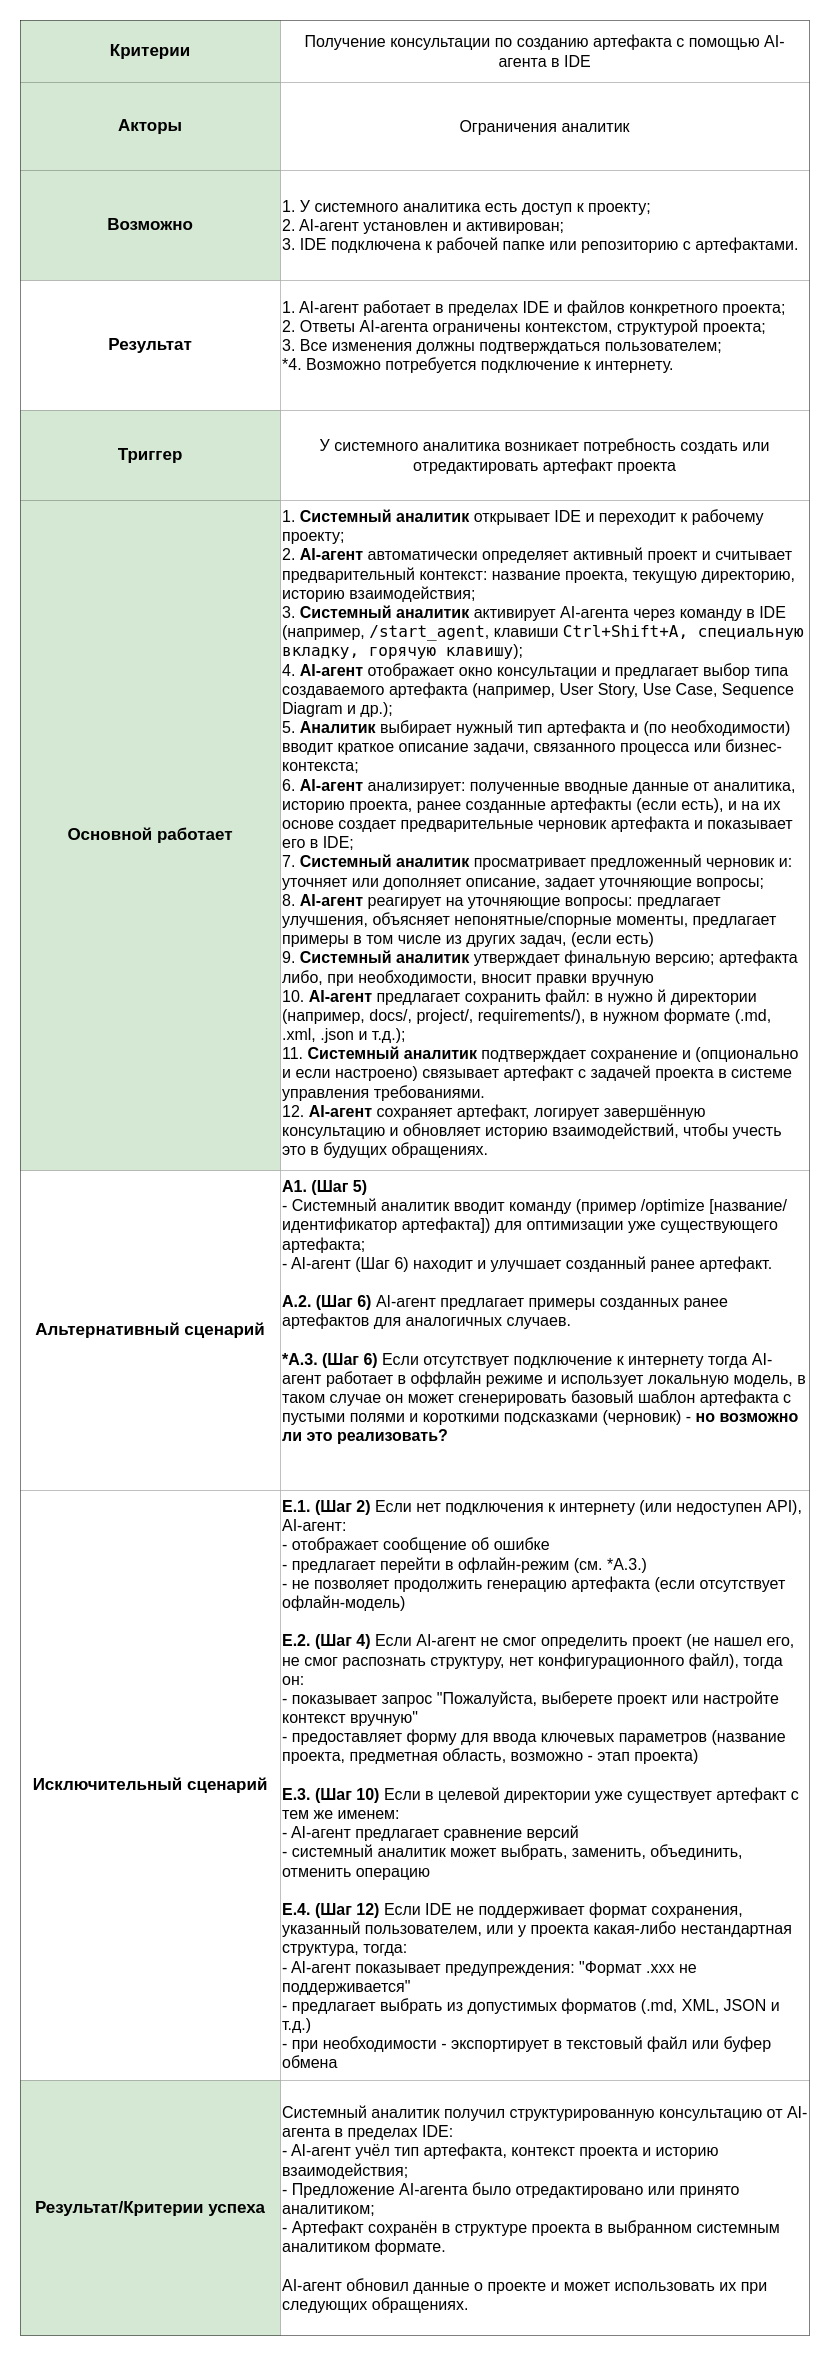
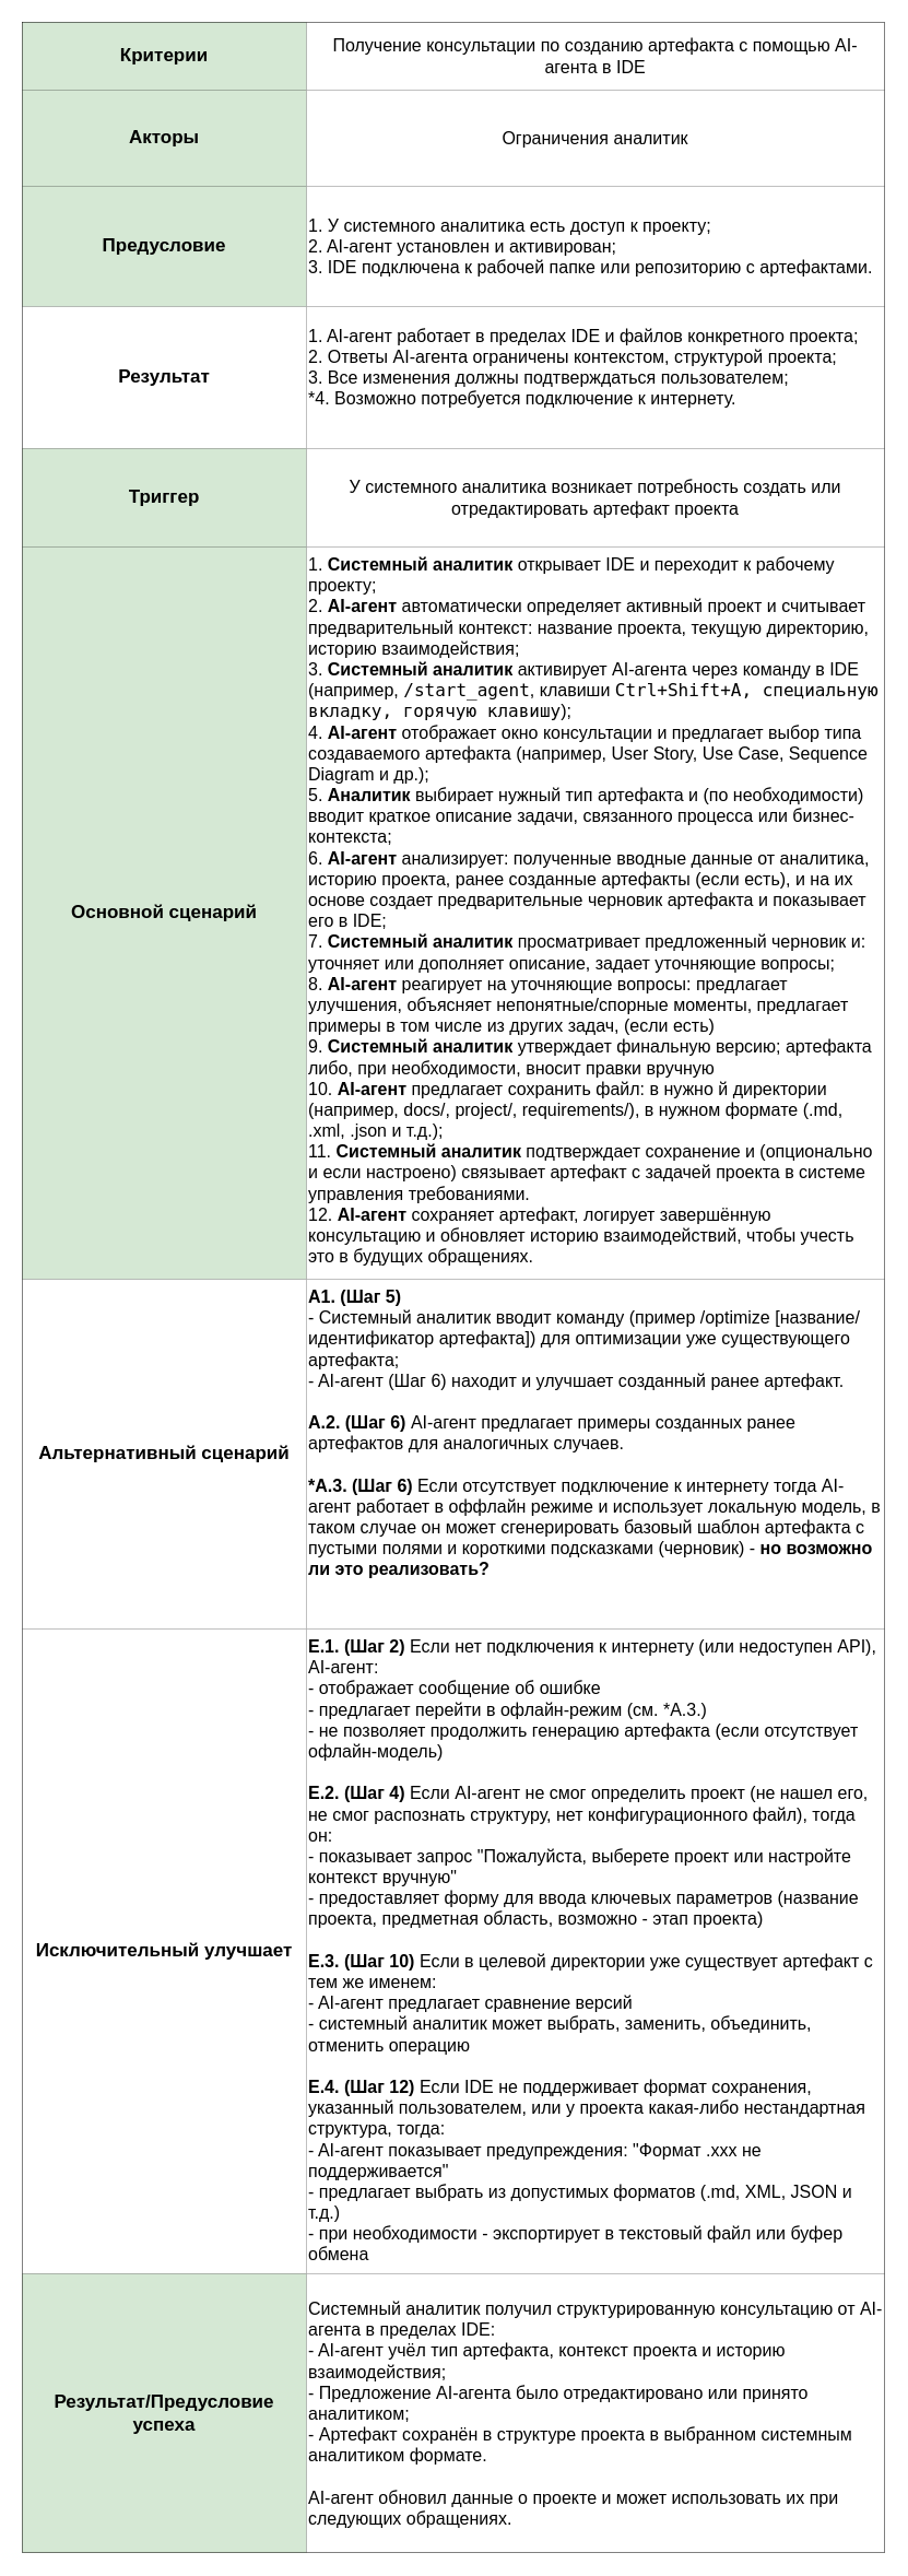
- <mxCell id="10" value="Возможно" style="shape=partialRectangle;html=1;whiteSpace=wrap;connectable=0;strokeColor=#82b366;overflow=hidden;fillColor=#d5e8d4;top=0;left=0;bottom=0;right=0;pointerEvents=1;fontSize=17;fontStyle=1" parent="9" vertex="1"><mxGeometry width="260" height="110" as="geometry"><mxRectangle width="260" height="110" as="alternateBounds" /></mxGeometry></mxCell>
+ <mxCell id="10" value="Предусловие" style="shape=partialRectangle;html=1;whiteSpace=wrap;connectable=0;strokeColor=#82b366;overflow=hidden;fillColor=#d5e8d4;top=0;left=0;bottom=0;right=0;pointerEvents=1;fontSize=17;fontStyle=1" parent="9" vertex="1"><mxGeometry width="260" height="110" as="geometry"><mxRectangle width="260" height="110" as="alternateBounds" /></mxGeometry></mxCell>
- <mxCell id="19" value="Основной работает" style="shape=partialRectangle;html=1;whiteSpace=wrap;connectable=0;strokeColor=#82b366;overflow=hidden;fillColor=#d5e8d4;top=0;left=0;bottom=0;right=0;pointerEvents=1;fontSize=17;fontStyle=1" parent="18" vertex="1"><mxGeometry width="260" height="670" as="geometry"><mxRectangle width="260" height="670" as="alternateBounds" /></mxGeometry></mxCell>
+ <mxCell id="19" value="Основной сценарий" style="shape=partialRectangle;html=1;whiteSpace=wrap;connectable=0;strokeColor=#82b366;overflow=hidden;fillColor=#d5e8d4;top=0;left=0;bottom=0;right=0;pointerEvents=1;fontSize=17;fontStyle=1" parent="18" vertex="1"><mxGeometry width="260" height="670" as="geometry"><mxRectangle width="260" height="670" as="alternateBounds" /></mxGeometry></mxCell>
- <mxCell id="25" value="Исключительный сценарий" style="shape=partialRectangle;html=1;whiteSpace=wrap;connectable=0;overflow=hidden;top=0;left=0;bottom=0;right=0;pointerEvents=1;fontSize=17;fontStyle=1" parent="24" vertex="1"><mxGeometry width="260" height="590" as="geometry"><mxRectangle width="260" height="590" as="alternateBounds" /></mxGeometry></mxCell>
+ <mxCell id="25" value="Исключительный улучшает" style="shape=partialRectangle;html=1;whiteSpace=wrap;connectable=0;overflow=hidden;top=0;left=0;bottom=0;right=0;pointerEvents=1;fontSize=17;fontStyle=1" parent="24" vertex="1"><mxGeometry width="260" height="590" as="geometry"><mxRectangle width="260" height="590" as="alternateBounds" /></mxGeometry></mxCell>
- <mxCell id="28" value="Результат/Критерии успеха" style="shape=partialRectangle;html=1;whiteSpace=wrap;connectable=0;strokeColor=light-dark(#000000, #446e2c);overflow=hidden;fillColor=#d5e8d4;top=0;left=0;bottom=0;right=0;pointerEvents=1;fontSize=17;fontStyle=1" parent="27" vertex="1"><mxGeometry width="260" height="255" as="geometry"><mxRectangle width="260" height="255" as="alternateBounds" /></mxGeometry></mxCell>
+ <mxCell id="28" value="Результат/Предусловие успеха" style="shape=partialRectangle;html=1;whiteSpace=wrap;connectable=0;strokeColor=light-dark(#000000, #446e2c);overflow=hidden;fillColor=#d5e8d4;top=0;left=0;bottom=0;right=0;pointerEvents=1;fontSize=17;fontStyle=1" parent="27" vertex="1"><mxGeometry width="260" height="255" as="geometry"><mxRectangle width="260" height="255" as="alternateBounds" /></mxGeometry></mxCell>
